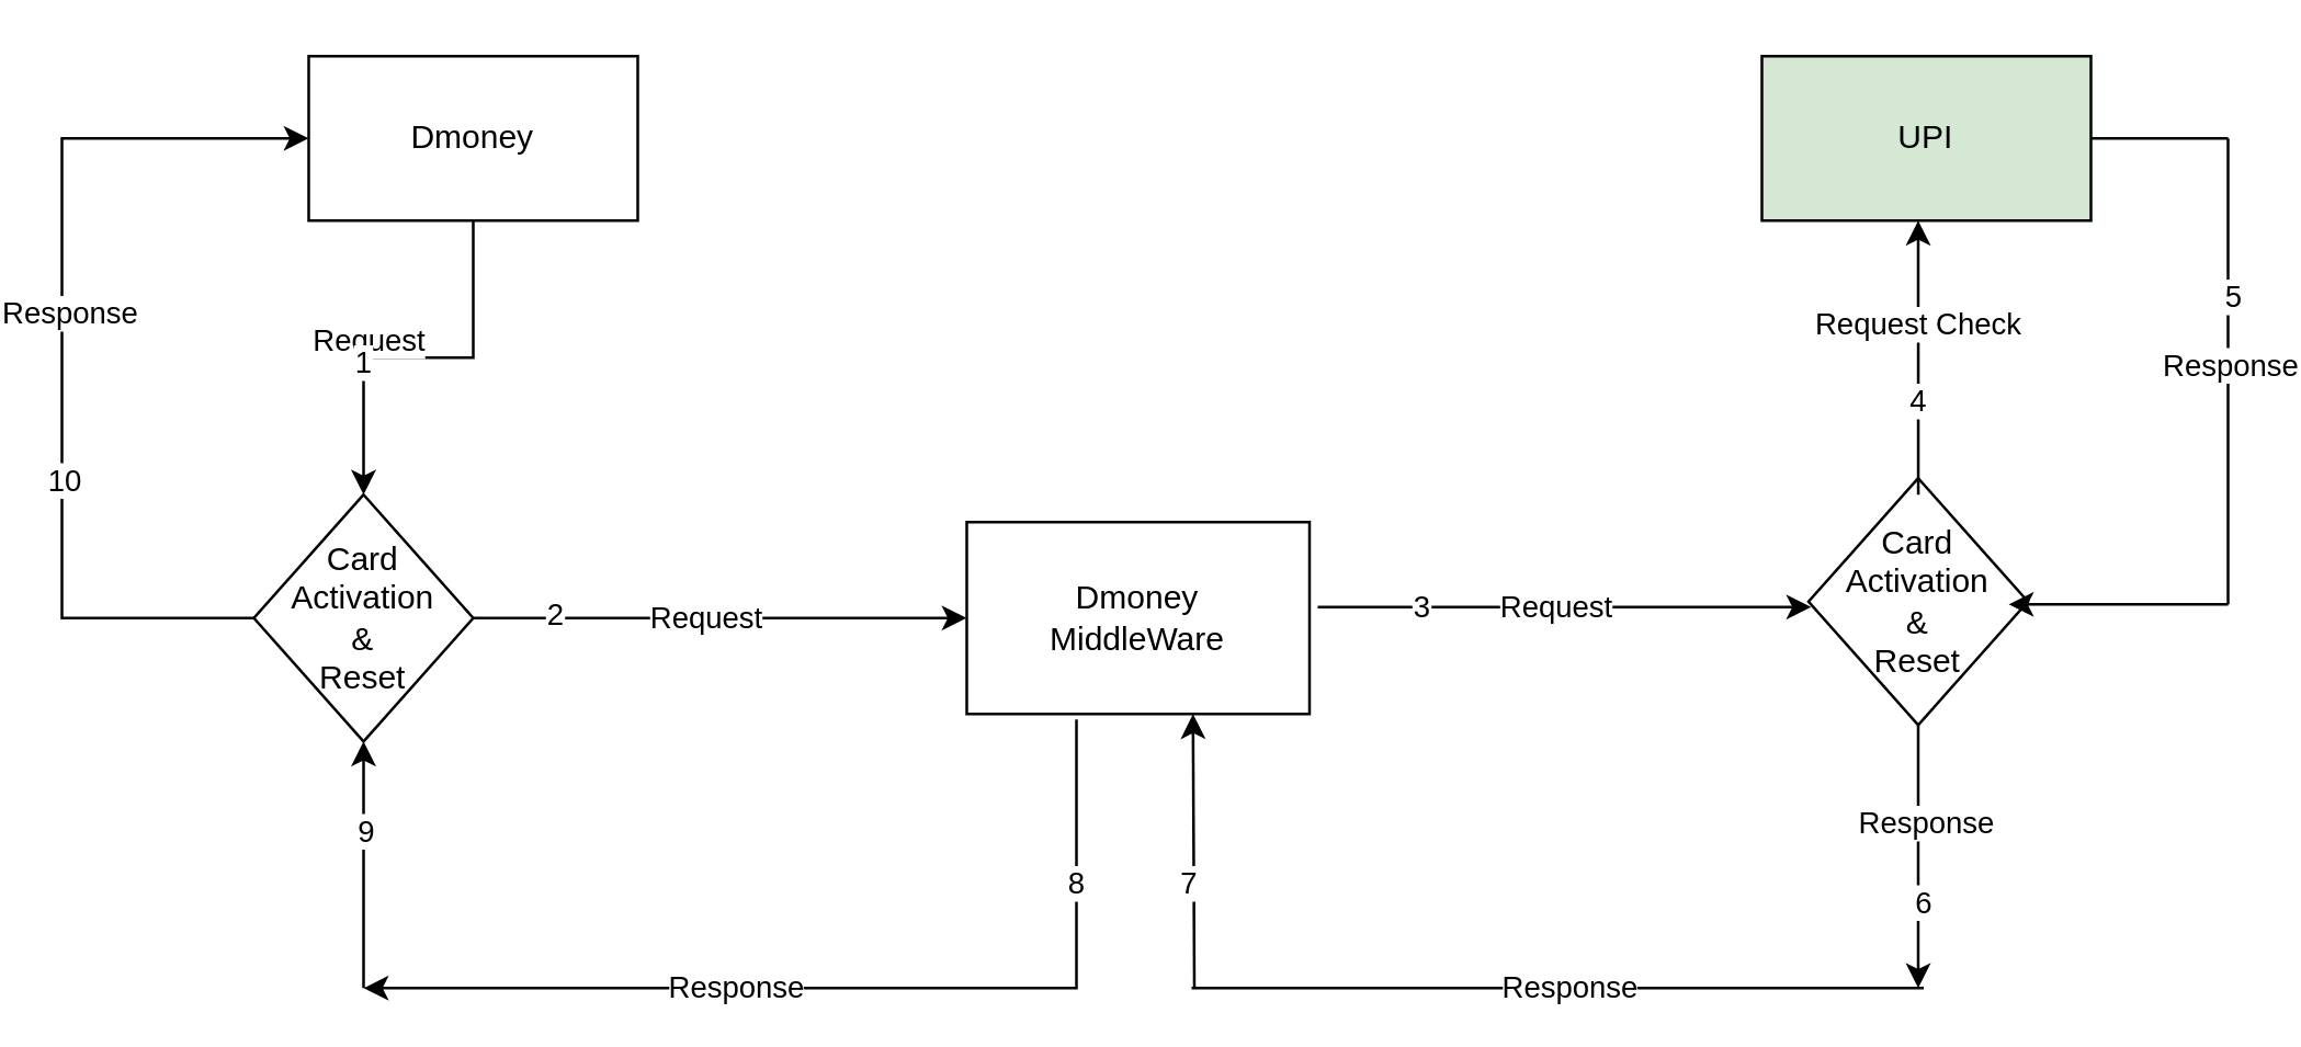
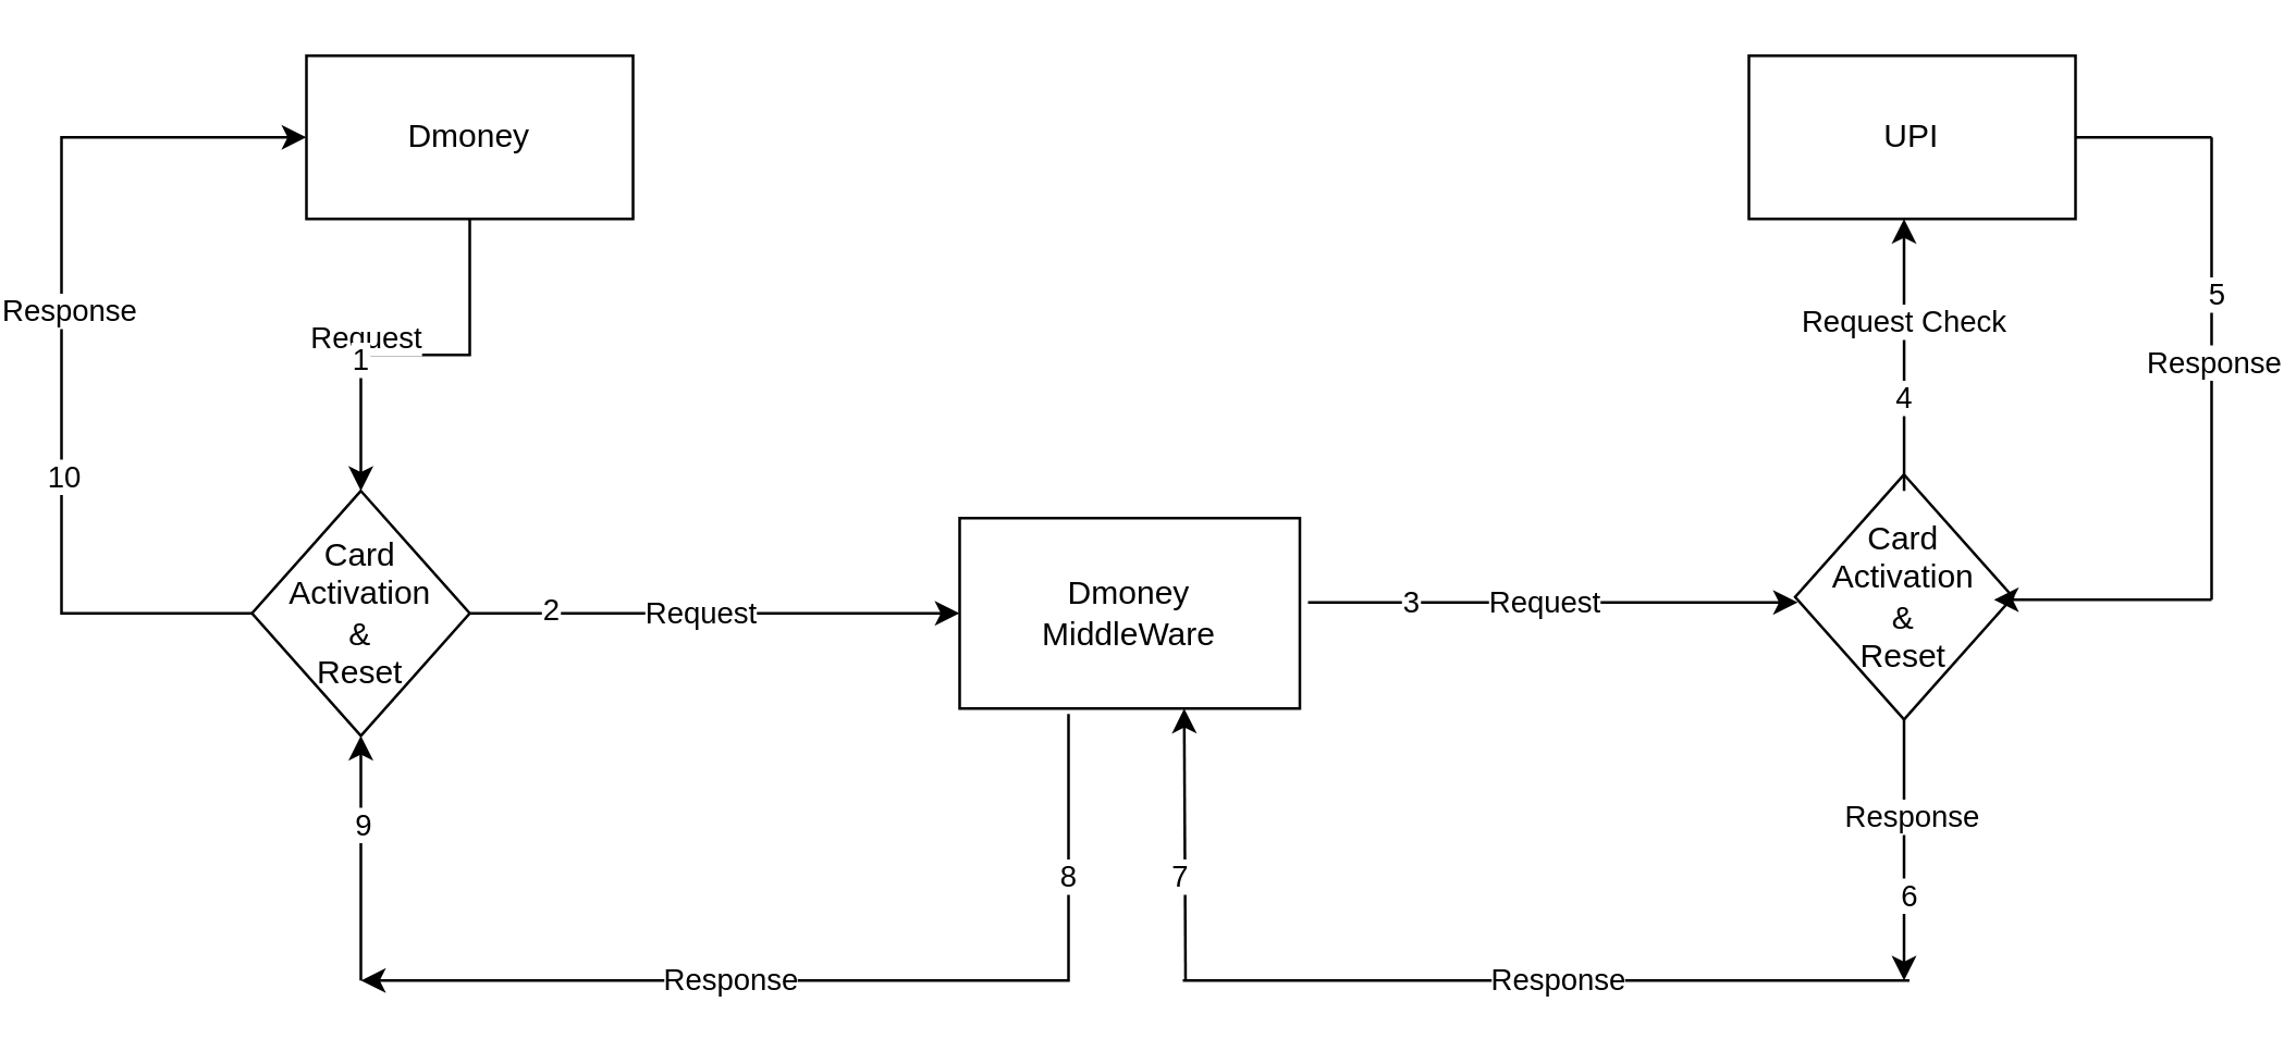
- <mxCell id="7" value="UPI" style="rounded=0;whiteSpace=wrap;html=1;fillColor=#d5e8d4;" vertex="1" parent="1"><mxGeometry x="640" y="20" width="120" height="60" as="geometry" /></mxCell>
+ <mxCell id="7" value="UPI" style="rounded=0;whiteSpace=wrap;html=1;" vertex="1" parent="1"><mxGeometry x="640" y="20" width="120" height="60" as="geometry" /></mxCell>
